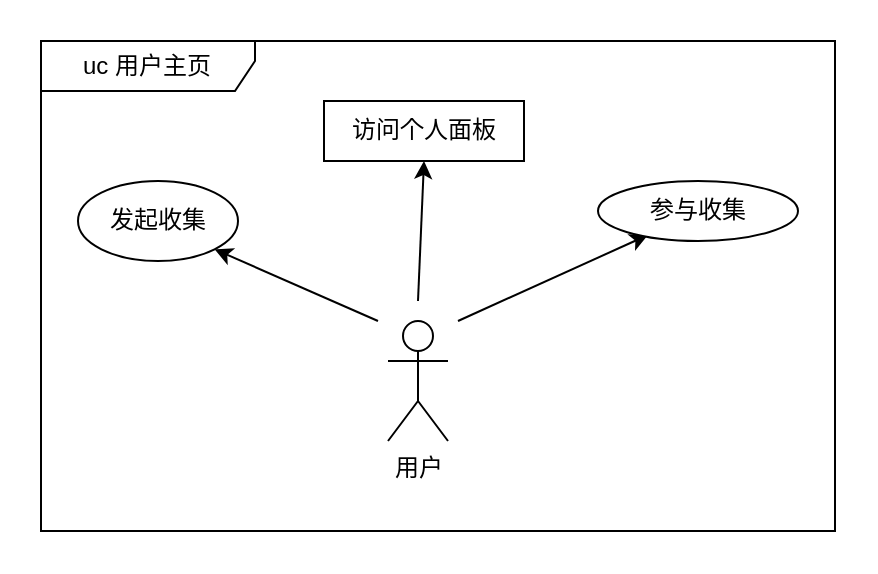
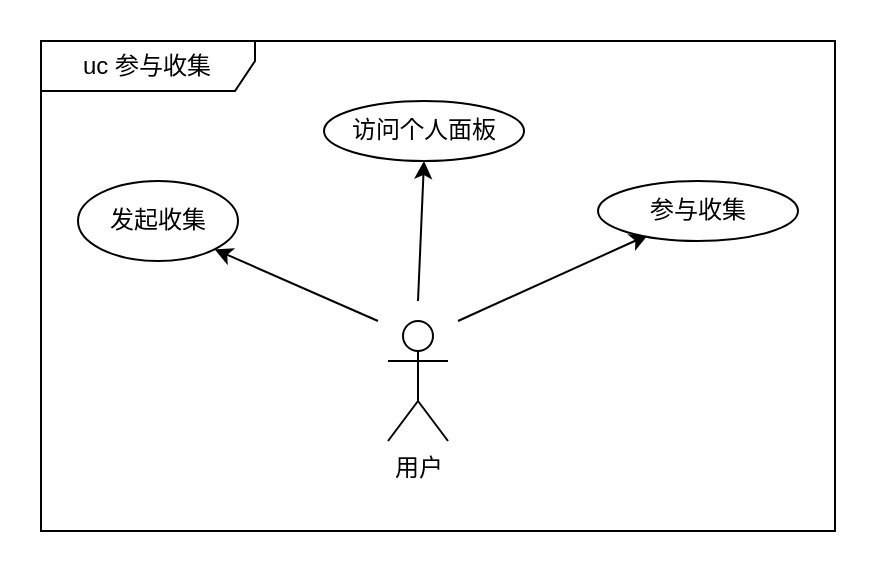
- <mxCell id="2" value="uc 用户主页" style="shape=umlFrame;whiteSpace=wrap;html=1;width=107;height=25;" parent="1" vertex="1"><mxGeometry x="20" y="20" width="397" height="245" as="geometry" /></mxCell>
+ <mxCell id="2" value="uc 参与收集" style="shape=umlFrame;whiteSpace=wrap;html=1;width=107;height=25;" parent="1" vertex="1"><mxGeometry x="20" y="20" width="397" height="245" as="geometry" /></mxCell>
- <mxCell id="8" value="访问个人面板" style="whiteSpace=wrap;html=1;rounded=0;" parent="1" vertex="1"><mxGeometry x="161.5" y="50" width="100" height="30" as="geometry" /></mxCell>
+ <mxCell id="8" value="访问个人面板" style="ellipse;whiteSpace=wrap;html=1;" parent="1" vertex="1"><mxGeometry x="161.5" y="50" width="100" height="30" as="geometry" /></mxCell>
